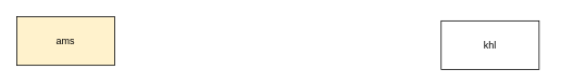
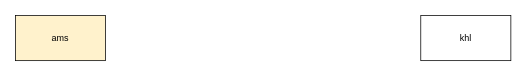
- <mxCell id="3" value="khl" style="rounded=0;whiteSpace=wrap;html=1;" vertex="1" parent="1"><mxGeometry x="540" y="25" width="120" height="60" as="geometry" /></mxCell>
+ <mxCell id="3" value="khl" style="rounded=0;whiteSpace=wrap;html=1;" vertex="1" parent="1"><mxGeometry x="560" y="20" width="120" height="60" as="geometry" /></mxCell>
